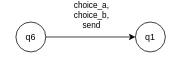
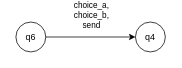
- <mxCell id="5" value="q1" style="ellipse;whiteSpace=wrap;html=1;aspect=fixed;" vertex="1" parent="1"><mxGeometry x="180" y="20" width="40" height="40" as="geometry" /></mxCell>
+ <mxCell id="5" value="q4" style="ellipse;whiteSpace=wrap;html=1;aspect=fixed;" vertex="1" parent="1"><mxGeometry x="180" y="20" width="40" height="40" as="geometry" /></mxCell>
